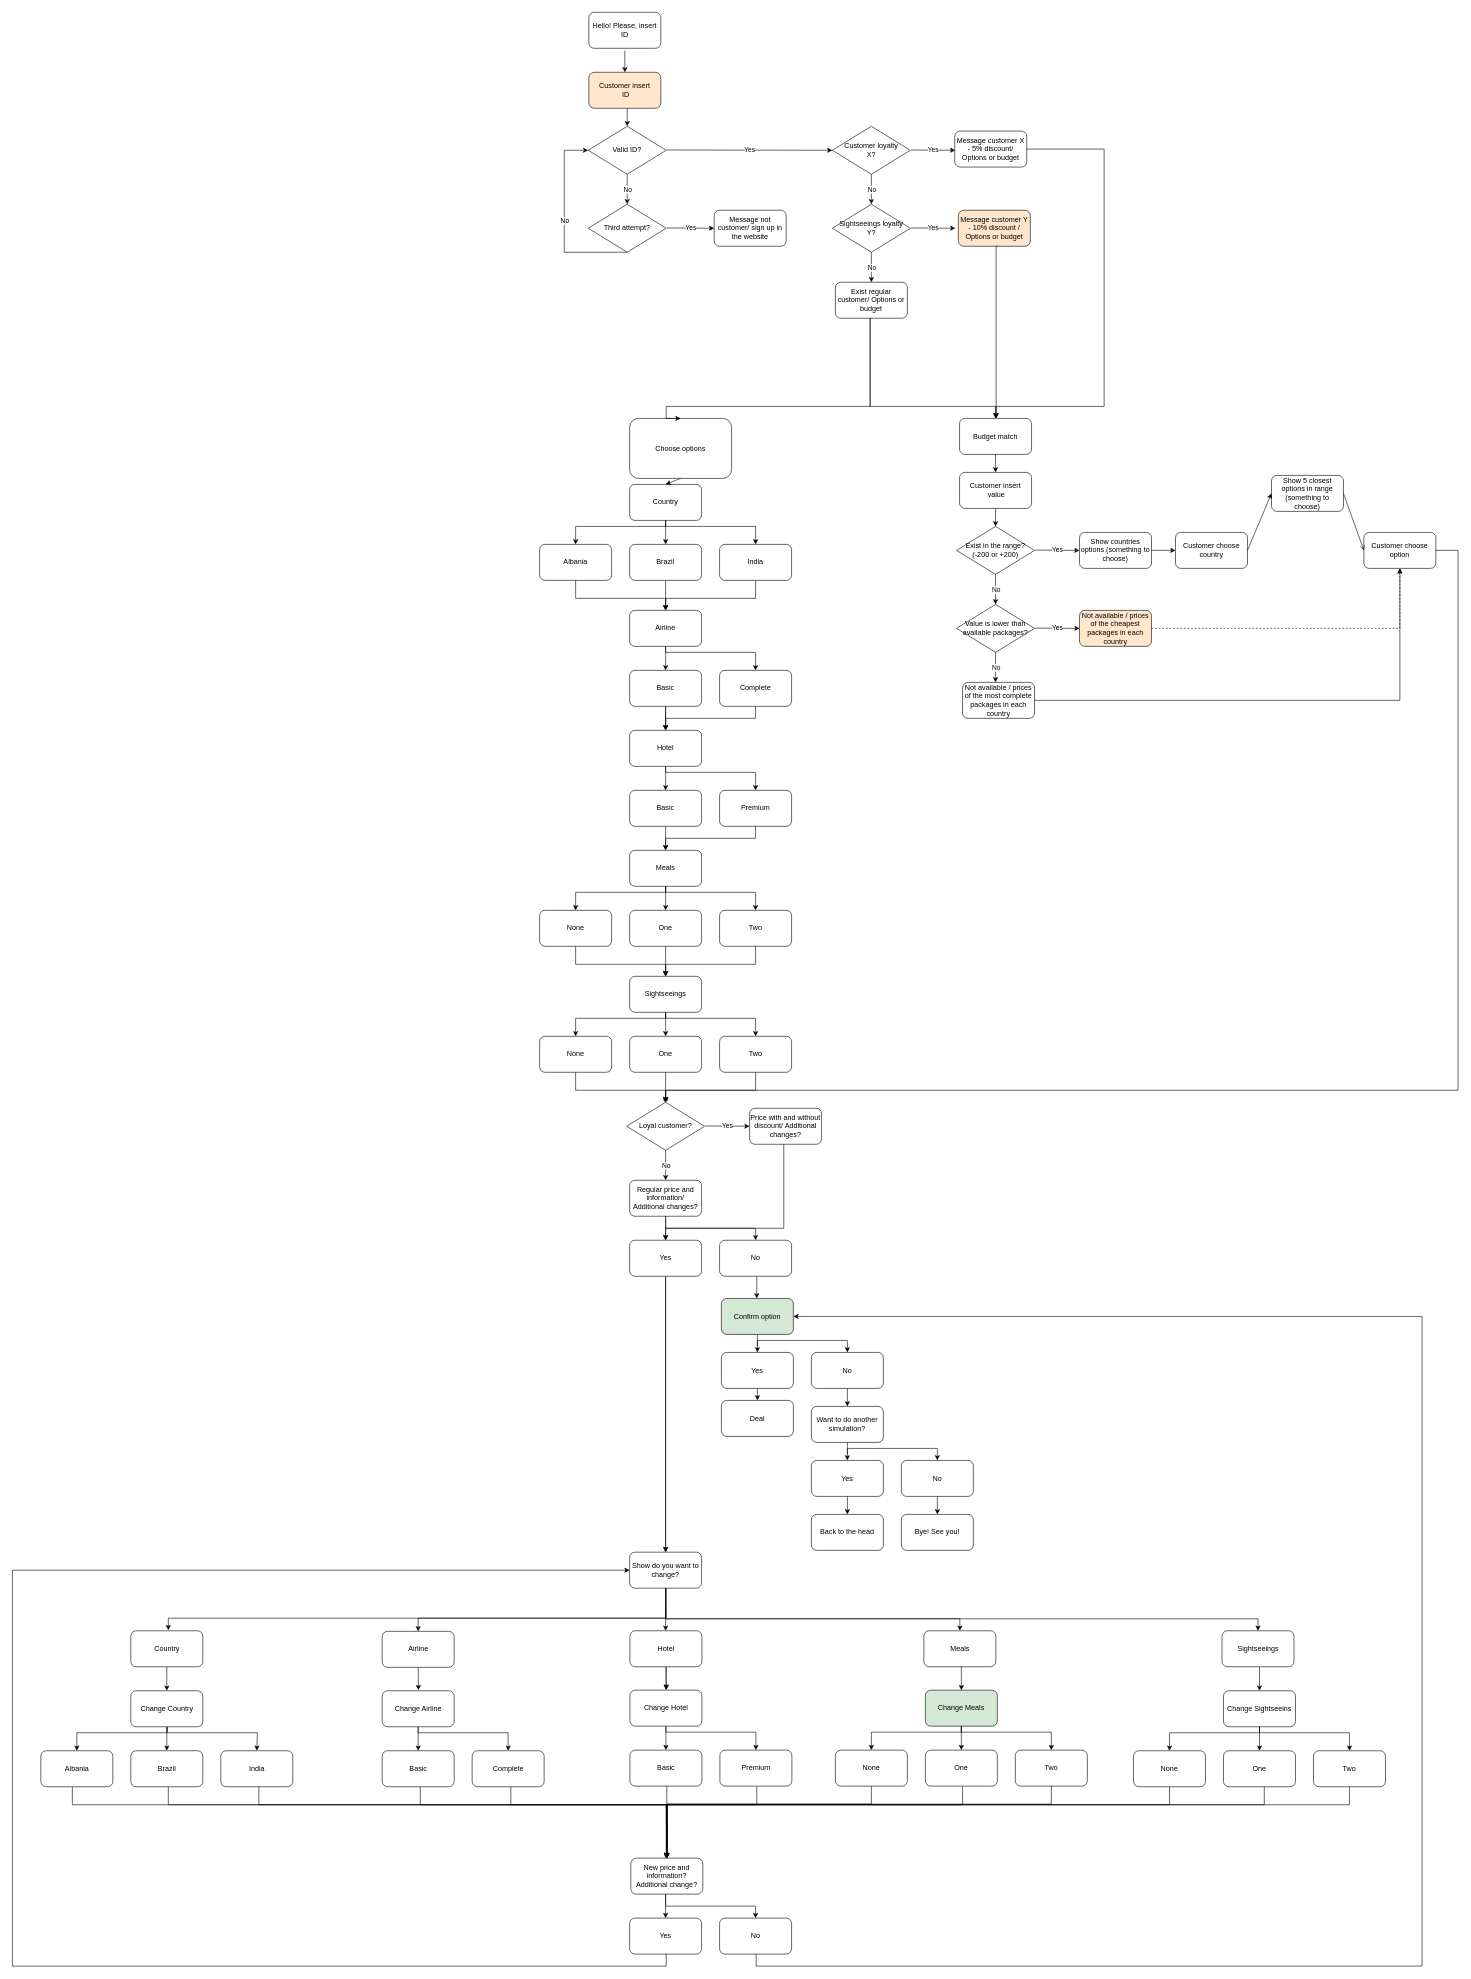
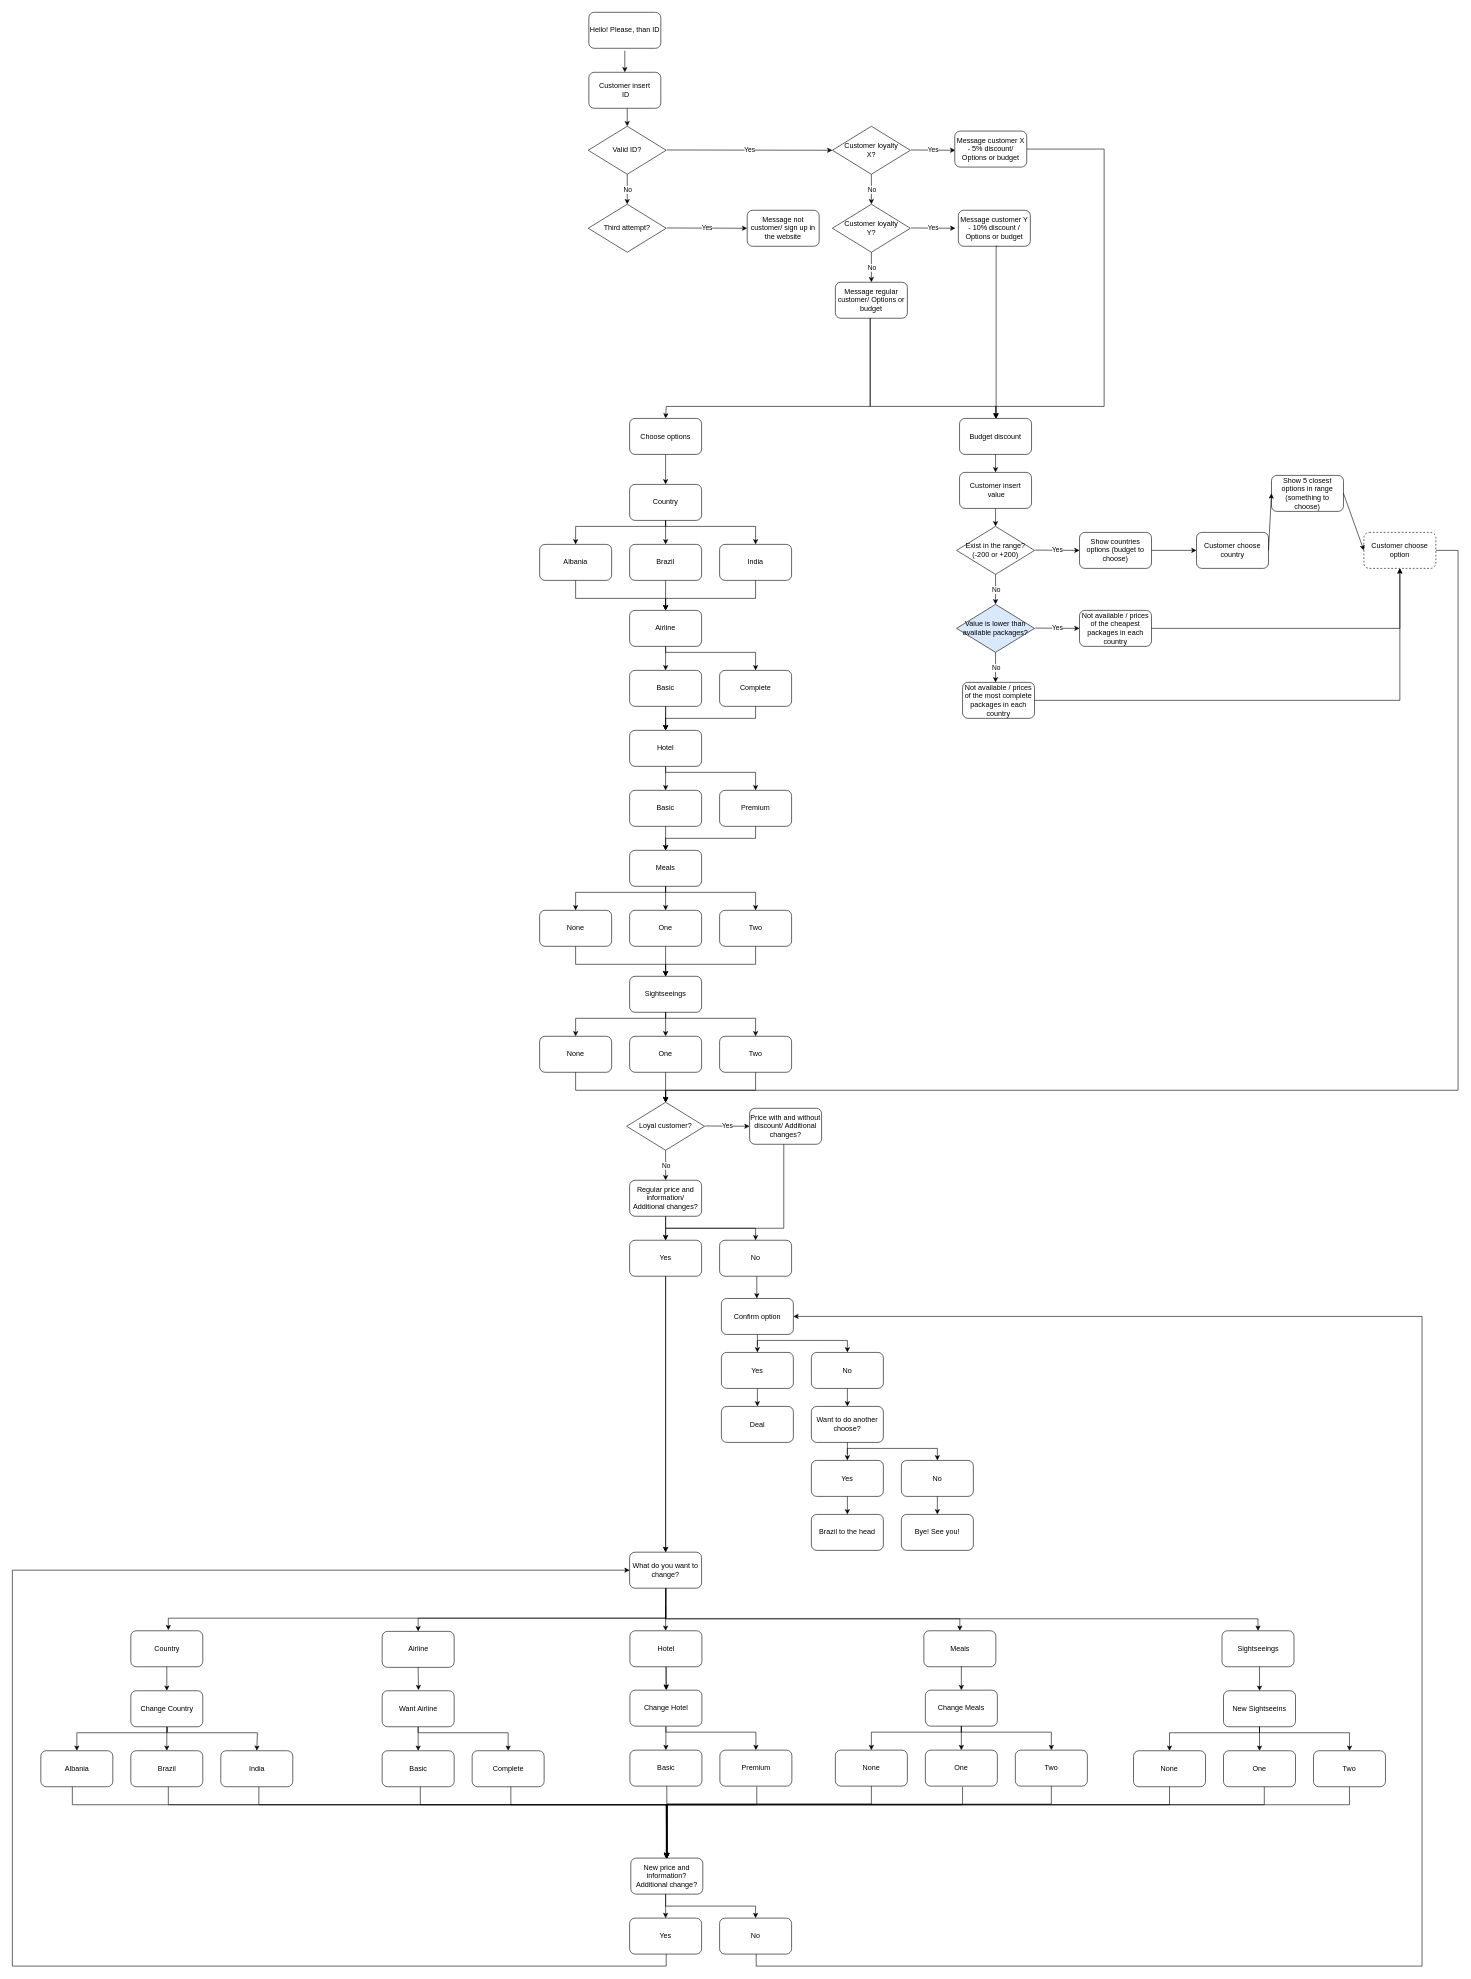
- <mxCell id="47" value="Hello! Please, insert ID" style="rounded=1;whiteSpace=wrap;html=1;" parent="1" vertex="1"><mxGeometry x="981" y="20" width="120" height="60" as="geometry" /></mxCell>
+ <mxCell id="47" value="Hello! Please, than ID" style="rounded=1;whiteSpace=wrap;html=1;" parent="1" vertex="1"><mxGeometry x="981" y="20" width="120" height="60" as="geometry" /></mxCell>
- <mxCell id="48" value="Customer insert&lt;br&gt;&amp;nbsp;ID" style="rounded=1;whiteSpace=wrap;html=1;fillColor=#ffe6cc;" parent="1" vertex="1"><mxGeometry x="981" y="120" width="120" height="60" as="geometry" /></mxCell>
+ <mxCell id="48" value="Customer insert&lt;br&gt;&amp;nbsp;ID" style="rounded=1;whiteSpace=wrap;html=1;" parent="1" vertex="1"><mxGeometry x="981" y="120" width="120" height="60" as="geometry" /></mxCell>
- <mxCell id="71" value="" style="endArrow=classic;html=1;rounded=0;exitX=0.5;exitY=1;exitDx=0;exitDy=0;edgeStyle=elbowEdgeStyle;entryX=0;entryY=0.5;entryDx=0;entryDy=0;" parent="1" source="68" target="49" edge="1"><mxGeometry relative="1" as="geometry"><mxPoint x="1121" y="389.5" as="sourcePoint" /><mxPoint x="1045" y="480" as="targetPoint" /><Array as="points"><mxPoint x="940" y="340" /></Array></mxGeometry></mxCell>
- <mxCell id="72" value="No" style="edgeLabel;resizable=0;html=1;align=center;verticalAlign=middle;" parent="71" connectable="0" vertex="1"><mxGeometry relative="1" as="geometry" /></mxCell>
- <mxCell id="73" value="Message not customer/ sign up in the website" style="rounded=1;whiteSpace=wrap;html=1;" parent="1" vertex="1"><mxGeometry x="1190" y="350" width="120" height="60" as="geometry" /></mxCell>
+ <mxCell id="73" value="Message not customer/ sign up in the website" style="rounded=1;whiteSpace=wrap;html=1;" parent="1" vertex="1"><mxGeometry x="1245" y="350" width="120" height="60" as="geometry" /></mxCell>
- <mxCell id="60" value="Sightseeings loyalty &lt;br&gt;Y?" style="rhombus;whiteSpace=wrap;html=1;" parent="1" vertex="1"><mxGeometry x="1387" y="340" width="130" height="80" as="geometry" /></mxCell>
+ <mxCell id="60" value="Customer loyalty &lt;br&gt;Y?" style="rhombus;whiteSpace=wrap;html=1;" parent="1" vertex="1"><mxGeometry x="1387" y="340" width="130" height="80" as="geometry" /></mxCell>
- <mxCell id="66" value="Message customer Y - 10% discount / Options or budget" style="rounded=1;whiteSpace=wrap;html=1;fillColor=#ffe6cc;" parent="1" vertex="1"><mxGeometry x="1597" y="350" width="120" height="60" as="geometry" /></mxCell>
+ <mxCell id="66" value="Message customer Y - 10% discount / Options or budget" style="rounded=1;whiteSpace=wrap;html=1;" parent="1" vertex="1"><mxGeometry x="1597" y="350" width="120" height="60" as="geometry" /></mxCell>
- <mxCell id="67" value="Exist regular customer/ Options or budget" style="rounded=1;whiteSpace=wrap;html=1;" parent="1" vertex="1"><mxGeometry x="1392" y="470" width="120" height="60" as="geometry" /></mxCell>
+ <mxCell id="67" value="Message regular customer/ Options or budget" style="rounded=1;whiteSpace=wrap;html=1;" parent="1" vertex="1"><mxGeometry x="1392" y="470" width="120" height="60" as="geometry" /></mxCell>
- <mxCell id="3" value="Budget match" style="rounded=1;whiteSpace=wrap;html=1;" parent="1" vertex="1"><mxGeometry x="1599" y="697" width="120" height="60" as="geometry" /></mxCell>
+ <mxCell id="3" value="Budget discount" style="rounded=1;whiteSpace=wrap;html=1;" parent="1" vertex="1"><mxGeometry x="1599" y="697" width="120" height="60" as="geometry" /></mxCell>
- <mxCell id="2" value="Choose options" style="rounded=1;whiteSpace=wrap;html=1;" parent="1" vertex="1"><mxGeometry x="1049" y="697" width="170" height="100" as="geometry" /></mxCell>
+ <mxCell id="2" value="Choose options" style="rounded=1;whiteSpace=wrap;html=1;" parent="1" vertex="1"><mxGeometry x="1049" y="697" width="120" height="60" as="geometry" /></mxCell>
- <mxCell id="19" value="" style="endArrow=open;html=1;rounded=0;exitX=1;exitY=0.5;exitDx=0;exitDy=0;entryX=0;entryY=0.5;entryDx=0;entryDy=0;" parent="1" source="14" target="18" edge="1"><mxGeometry width="50" height="50" relative="1" as="geometry"><mxPoint x="2089" y="927" as="sourcePoint" /><mxPoint x="2129" y="927" as="targetPoint" /><Array as="points" /></mxGeometry></mxCell>
+ <mxCell id="19" value="" style="endArrow=classic;html=1;rounded=0;exitX=1;exitY=0.5;exitDx=0;exitDy=0;entryX=0;entryY=0.5;entryDx=0;entryDy=0;" parent="1" source="14" target="18" edge="1"><mxGeometry width="50" height="50" relative="1" as="geometry"><mxPoint x="2089" y="927" as="sourcePoint" /><mxPoint x="2129" y="927" as="targetPoint" /><Array as="points" /></mxGeometry></mxCell>
- <mxCell id="13" value="Show countries options (something to choose)" style="rounded=1;whiteSpace=wrap;html=1;" parent="1" vertex="1"><mxGeometry x="1799" y="887" width="120" height="60" as="geometry" /></mxCell>
+ <mxCell id="13" value="Show countries options (budget to choose)" style="rounded=1;whiteSpace=wrap;html=1;" parent="1" vertex="1"><mxGeometry x="1799" y="887" width="120" height="60" as="geometry" /></mxCell>
- <mxCell id="16" value="Customer choose country" style="rounded=1;whiteSpace=wrap;html=1;" parent="1" vertex="1"><mxGeometry x="1959" y="887" width="120" height="60" as="geometry" /></mxCell>
+ <mxCell id="16" value="Customer choose country" style="rounded=1;whiteSpace=wrap;html=1;" parent="1" vertex="1"><mxGeometry x="1994" y="887" width="120" height="60" as="geometry" /></mxCell>
- <mxCell id="18" value="Customer choose option" style="rounded=1;whiteSpace=wrap;html=1;" parent="1" vertex="1"><mxGeometry x="2273" y="887" width="120" height="60" as="geometry" /></mxCell>
+ <mxCell id="18" value="Customer choose option" style="rounded=1;whiteSpace=wrap;html=1;dashed=1;" parent="1" vertex="1"><mxGeometry x="2273" y="887" width="120" height="60" as="geometry" /></mxCell>
- <mxCell id="140" value="" style="endArrow=diamond;html=1;rounded=0;edgeStyle=orthogonalEdgeStyle;exitX=1;exitY=0.5;exitDx=0;exitDy=0;entryX=0.5;entryY=0;entryDx=0;entryDy=0;" edge="1" parent="1" source="18" target="116"><mxGeometry width="50" height="50" relative="1" as="geometry"><mxPoint x="1990" y="1476.89" as="sourcePoint" /><mxPoint x="1110" y="1827" as="targetPoint" /><Array as="points"><mxPoint x="2430" y="917" /><mxPoint x="2430" y="1817" /><mxPoint x="1109" y="1817" /></Array></mxGeometry></mxCell>
+ <mxCell id="140" value="" style="endArrow=classic;html=1;rounded=0;edgeStyle=orthogonalEdgeStyle;exitX=1;exitY=0.5;exitDx=0;exitDy=0;entryX=0.5;entryY=0;entryDx=0;entryDy=0;" edge="1" parent="1" source="18" target="116"><mxGeometry width="50" height="50" relative="1" as="geometry"><mxPoint x="1990" y="1476.89" as="sourcePoint" /><mxPoint x="1110" y="1827" as="targetPoint" /><Array as="points"><mxPoint x="2430" y="917" /><mxPoint x="2430" y="1817" /><mxPoint x="1109" y="1817" /></Array></mxGeometry></mxCell>
- <mxCell id="20" value="Value is lower than available packages?" style="rhombus;whiteSpace=wrap;html=1;" parent="1" vertex="1"><mxGeometry x="1594" y="1007" width="130" height="80" as="geometry" /></mxCell>
+ <mxCell id="20" value="Value is lower than available packages?" style="rhombus;whiteSpace=wrap;html=1;fillColor=#dae8fc;" parent="1" vertex="1"><mxGeometry x="1594" y="1007" width="130" height="80" as="geometry" /></mxCell>
- <mxCell id="25" value="Not available / prices of the cheapest packages in each country" style="rounded=1;whiteSpace=wrap;html=1;fillColor=#ffe6cc;" parent="1" vertex="1"><mxGeometry x="1799" y="1017" width="120" height="60" as="geometry" /></mxCell>
+ <mxCell id="25" value="Not available / prices of the cheapest packages in each country" style="rounded=1;whiteSpace=wrap;html=1;" parent="1" vertex="1"><mxGeometry x="1799" y="1017" width="120" height="60" as="geometry" /></mxCell>
- <mxCell id="27" value="" style="endArrow=classic;html=1;rounded=0;edgeStyle=orthogonalEdgeStyle;entryX=0.5;entryY=1;entryDx=0;entryDy=0;exitX=1;exitY=0.5;exitDx=0;exitDy=0;dashed=1;" parent="1" source="25" target="18" edge="1"><mxGeometry width="50" height="50" relative="1" as="geometry"><mxPoint x="2499" y="977" as="sourcePoint" /><mxPoint x="2649" y="987" as="targetPoint" /><Array as="points"><mxPoint x="2333" y="1047" /></Array></mxGeometry></mxCell>
+ <mxCell id="27" value="" style="endArrow=classic;html=1;rounded=0;edgeStyle=orthogonalEdgeStyle;entryX=0.5;entryY=1;entryDx=0;entryDy=0;exitX=1;exitY=0.5;exitDx=0;exitDy=0;" parent="1" source="25" target="18" edge="1"><mxGeometry width="50" height="50" relative="1" as="geometry"><mxPoint x="2499" y="977" as="sourcePoint" /><mxPoint x="2649" y="987" as="targetPoint" /><Array as="points"><mxPoint x="2333" y="1047" /></Array></mxGeometry></mxCell>
- <mxCell id="123" value="Confirm option" style="rounded=1;whiteSpace=wrap;html=1;fillColor=#d5e8d4;" vertex="1" parent="1"><mxGeometry x="1202" y="2164" width="120" height="60" as="geometry" /></mxCell>
+ <mxCell id="123" value="Confirm option" style="rounded=1;whiteSpace=wrap;html=1;" vertex="1" parent="1"><mxGeometry x="1202" y="2164" width="120" height="60" as="geometry" /></mxCell>
- <mxCell id="129" value="Deal" style="rounded=1;whiteSpace=wrap;html=1;" vertex="1" parent="1"><mxGeometry x="1202" y="2334" width="120" height="60" as="geometry" /></mxCell>
+ <mxCell id="129" value="Deal" style="rounded=1;whiteSpace=wrap;html=1;" vertex="1" parent="1"><mxGeometry x="1202" y="2344" width="120" height="60" as="geometry" /></mxCell>
- <mxCell id="131" value="Want to do another simulation?" style="rounded=1;whiteSpace=wrap;html=1;" vertex="1" parent="1"><mxGeometry x="1352" y="2344" width="120" height="60" as="geometry" /></mxCell>
+ <mxCell id="131" value="Want to do another choose?" style="rounded=1;whiteSpace=wrap;html=1;" vertex="1" parent="1"><mxGeometry x="1352" y="2344" width="120" height="60" as="geometry" /></mxCell>
- <mxCell id="138" value="Back to the head" style="rounded=1;whiteSpace=wrap;html=1;" vertex="1" parent="1"><mxGeometry x="1352" y="2524" width="120" height="60" as="geometry" /></mxCell>
+ <mxCell id="138" value="Brazil to the head" style="rounded=1;whiteSpace=wrap;html=1;" vertex="1" parent="1"><mxGeometry x="1352" y="2524" width="120" height="60" as="geometry" /></mxCell>
- <mxCell id="108" value="Show do you want to change?" style="rounded=1;whiteSpace=wrap;html=1;" parent="1" vertex="1"><mxGeometry x="1049" y="2587" width="120" height="60" as="geometry" /></mxCell>
+ <mxCell id="108" value="What do you want to change?" style="rounded=1;whiteSpace=wrap;html=1;" parent="1" vertex="1"><mxGeometry x="1049" y="2587" width="120" height="60" as="geometry" /></mxCell>
- <mxCell id="161" value="Change Airline" style="rounded=1;whiteSpace=wrap;html=1;" vertex="1" parent="1"><mxGeometry x="636.5" y="2818" width="120" height="60" as="geometry" /></mxCell>
+ <mxCell id="161" value="Want Airline" style="rounded=1;whiteSpace=wrap;html=1;" vertex="1" parent="1"><mxGeometry x="636.5" y="2818" width="120" height="60" as="geometry" /></mxCell>
- <mxCell id="171" value="Change Meals" style="rounded=1;whiteSpace=wrap;html=1;fillColor=#d5e8d4;" vertex="1" parent="1"><mxGeometry x="1542" y="2817" width="120" height="60" as="geometry" /></mxCell>
+ <mxCell id="171" value="Change Meals" style="rounded=1;whiteSpace=wrap;html=1;" vertex="1" parent="1"><mxGeometry x="1542" y="2817" width="120" height="60" as="geometry" /></mxCell>
- <mxCell id="181" value="Change Sightseeins" style="rounded=1;whiteSpace=wrap;html=1;" vertex="1" parent="1"><mxGeometry x="2039" y="2818" width="120" height="60" as="geometry" /></mxCell>
+ <mxCell id="181" value="New Sightseeins" style="rounded=1;whiteSpace=wrap;html=1;" vertex="1" parent="1"><mxGeometry x="2039" y="2818" width="120" height="60" as="geometry" /></mxCell>
